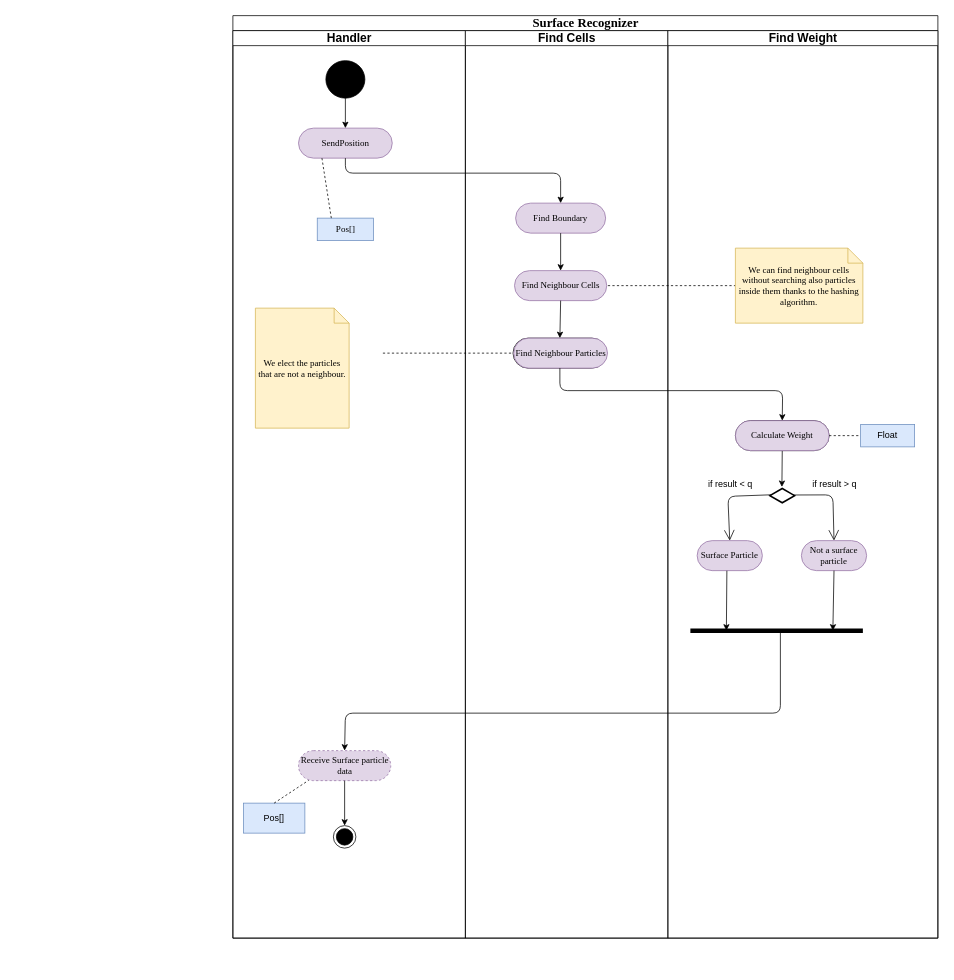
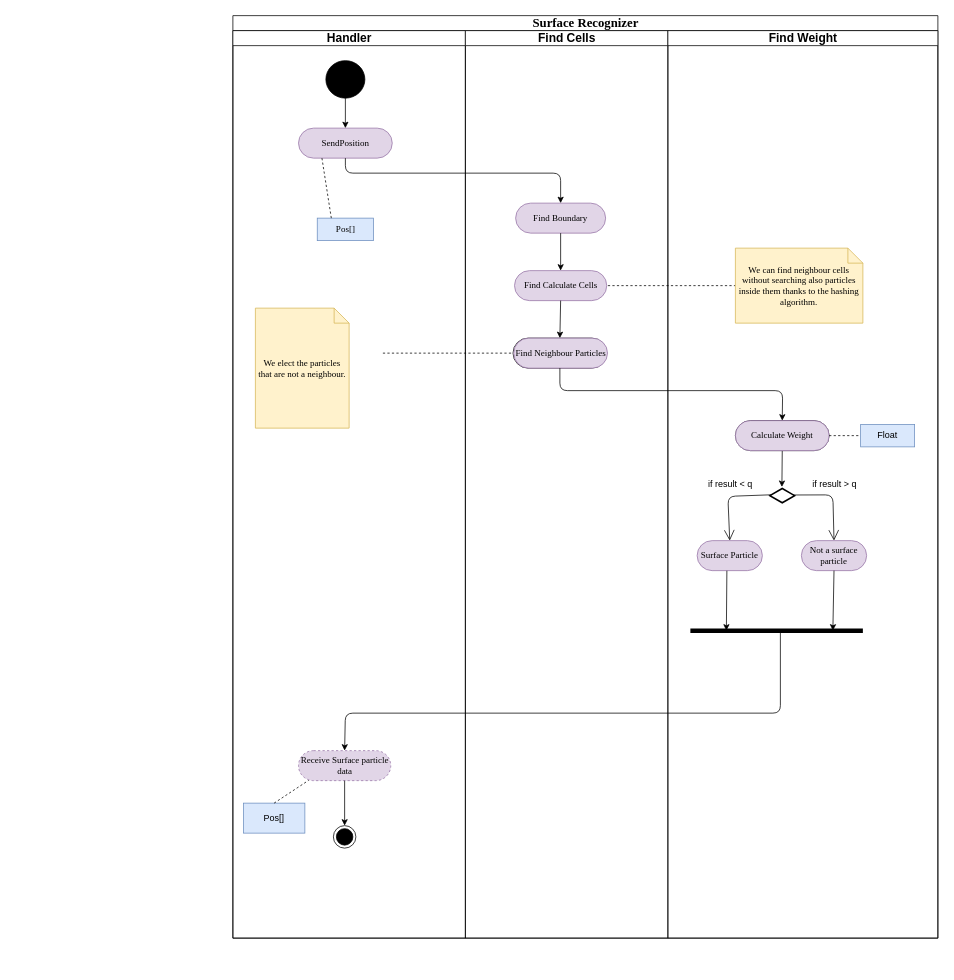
- <mxCell id="17" value="Find Neighbour Cells" style="rounded=1;whiteSpace=wrap;html=1;shadow=0;comic=0;labelBackgroundColor=none;strokeWidth=1;fontFamily=Verdana;fontSize=12;align=center;arcSize=50;fillColor=#e1d5e7;strokeColor=#9673a6;" parent="15" vertex="1"><mxGeometry x="65.5" y="320" width="123" height="40" as="geometry" /></mxCell>
+ <mxCell id="17" value="Find Calculate Cells" style="rounded=1;whiteSpace=wrap;html=1;shadow=0;comic=0;labelBackgroundColor=none;strokeWidth=1;fontFamily=Verdana;fontSize=12;align=center;arcSize=50;fillColor=#e1d5e7;strokeColor=#9673a6;" parent="15" vertex="1"><mxGeometry x="65.5" y="320" width="123" height="40" as="geometry" /></mxCell>
